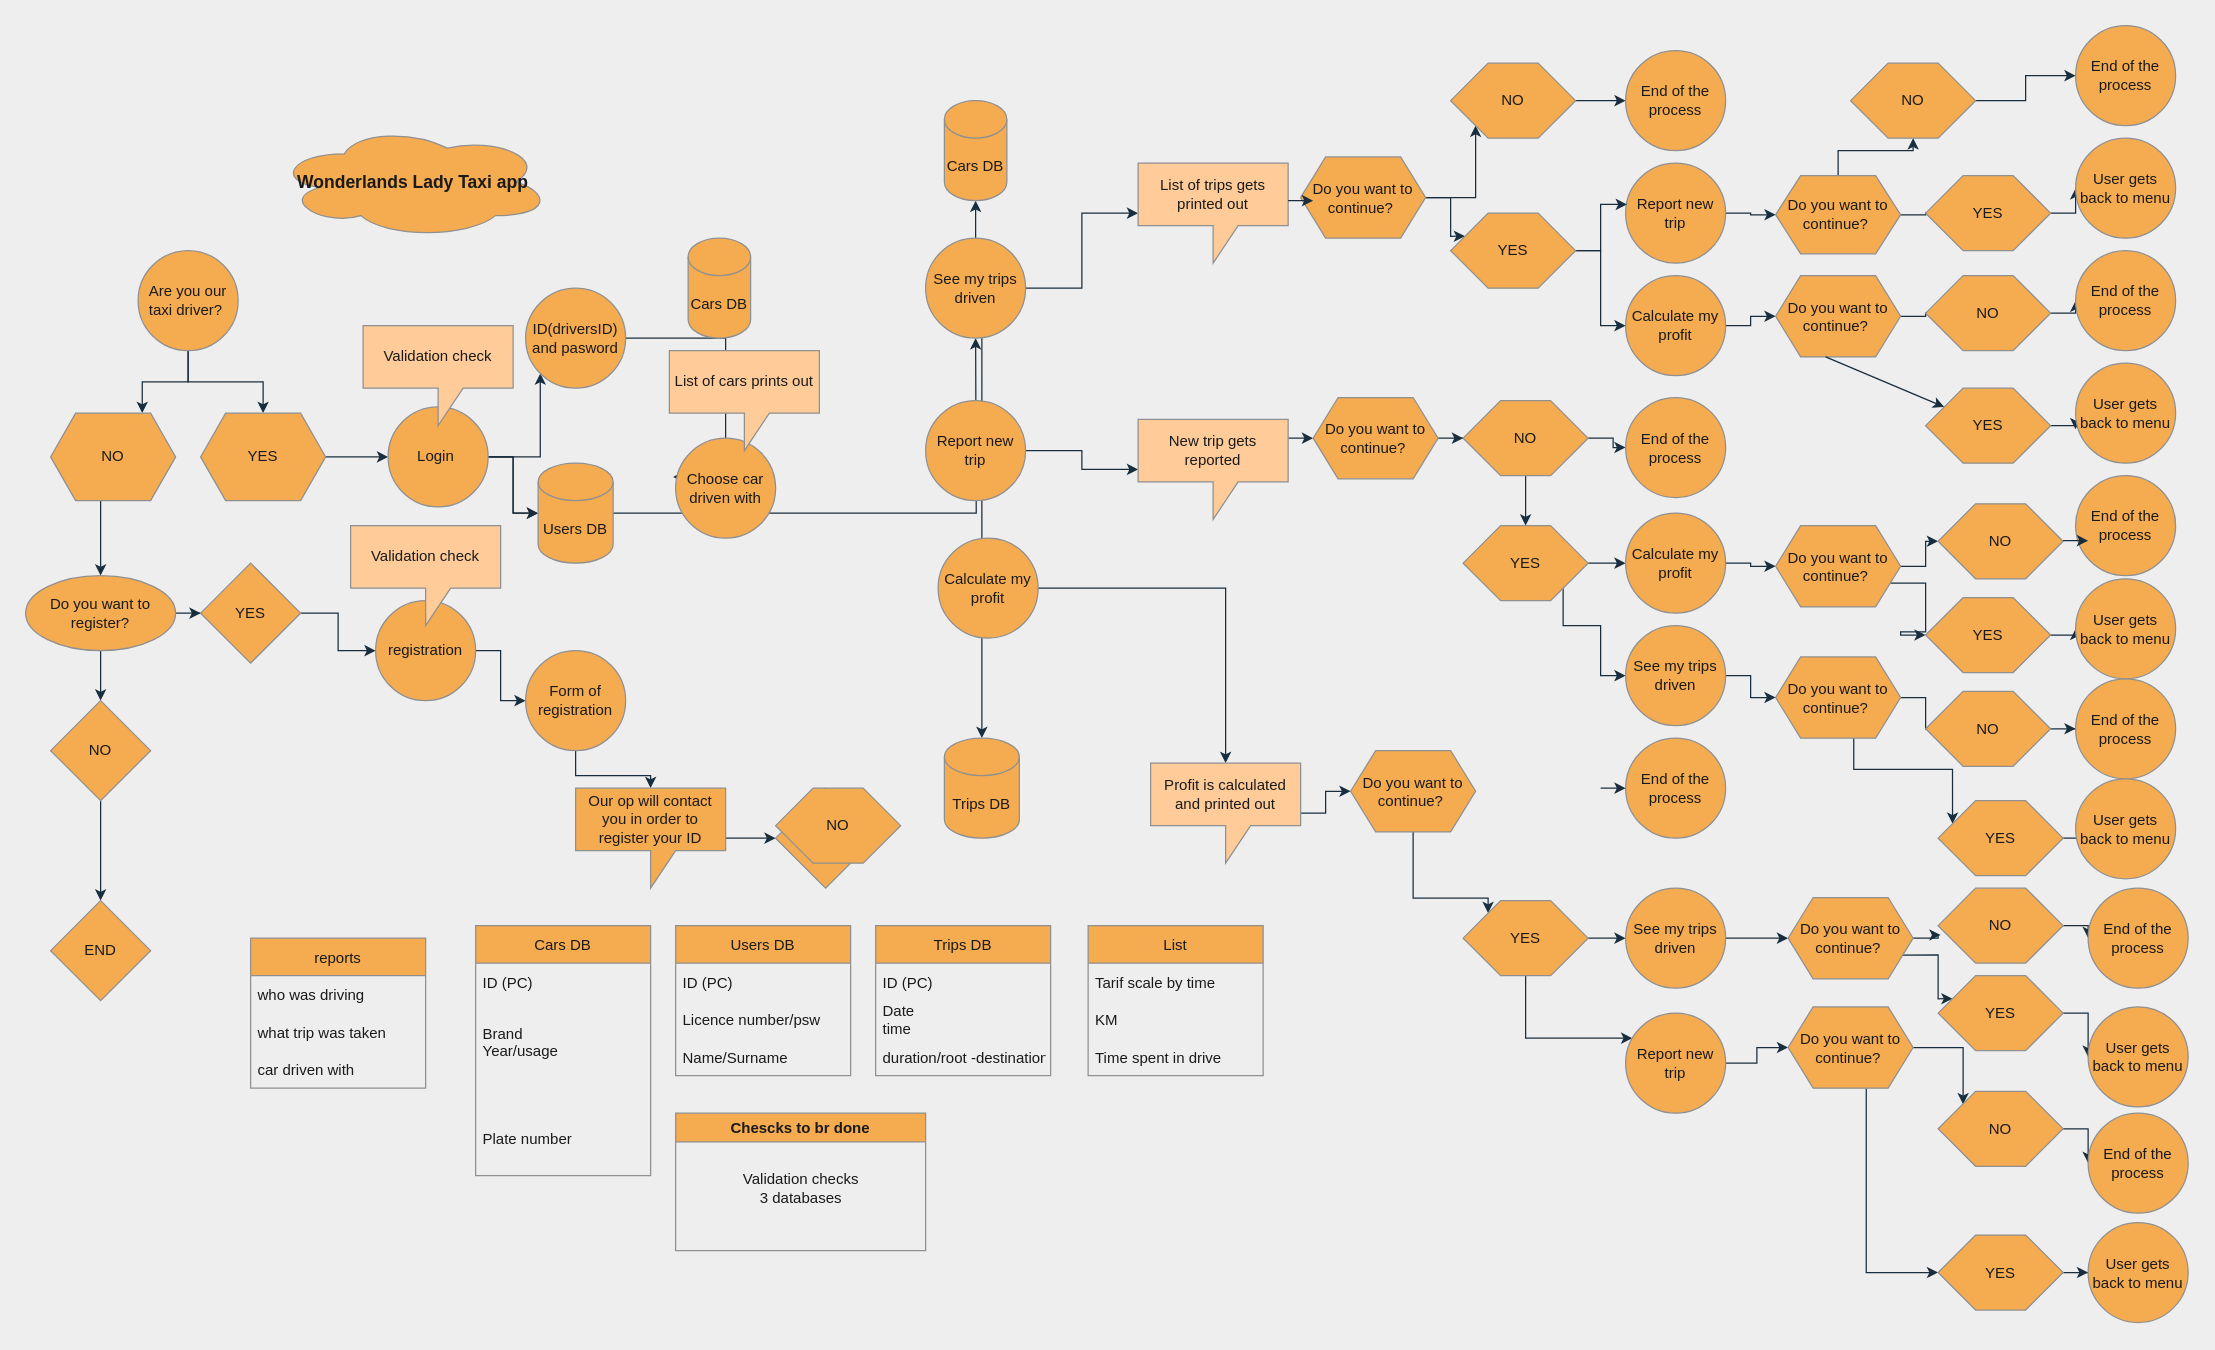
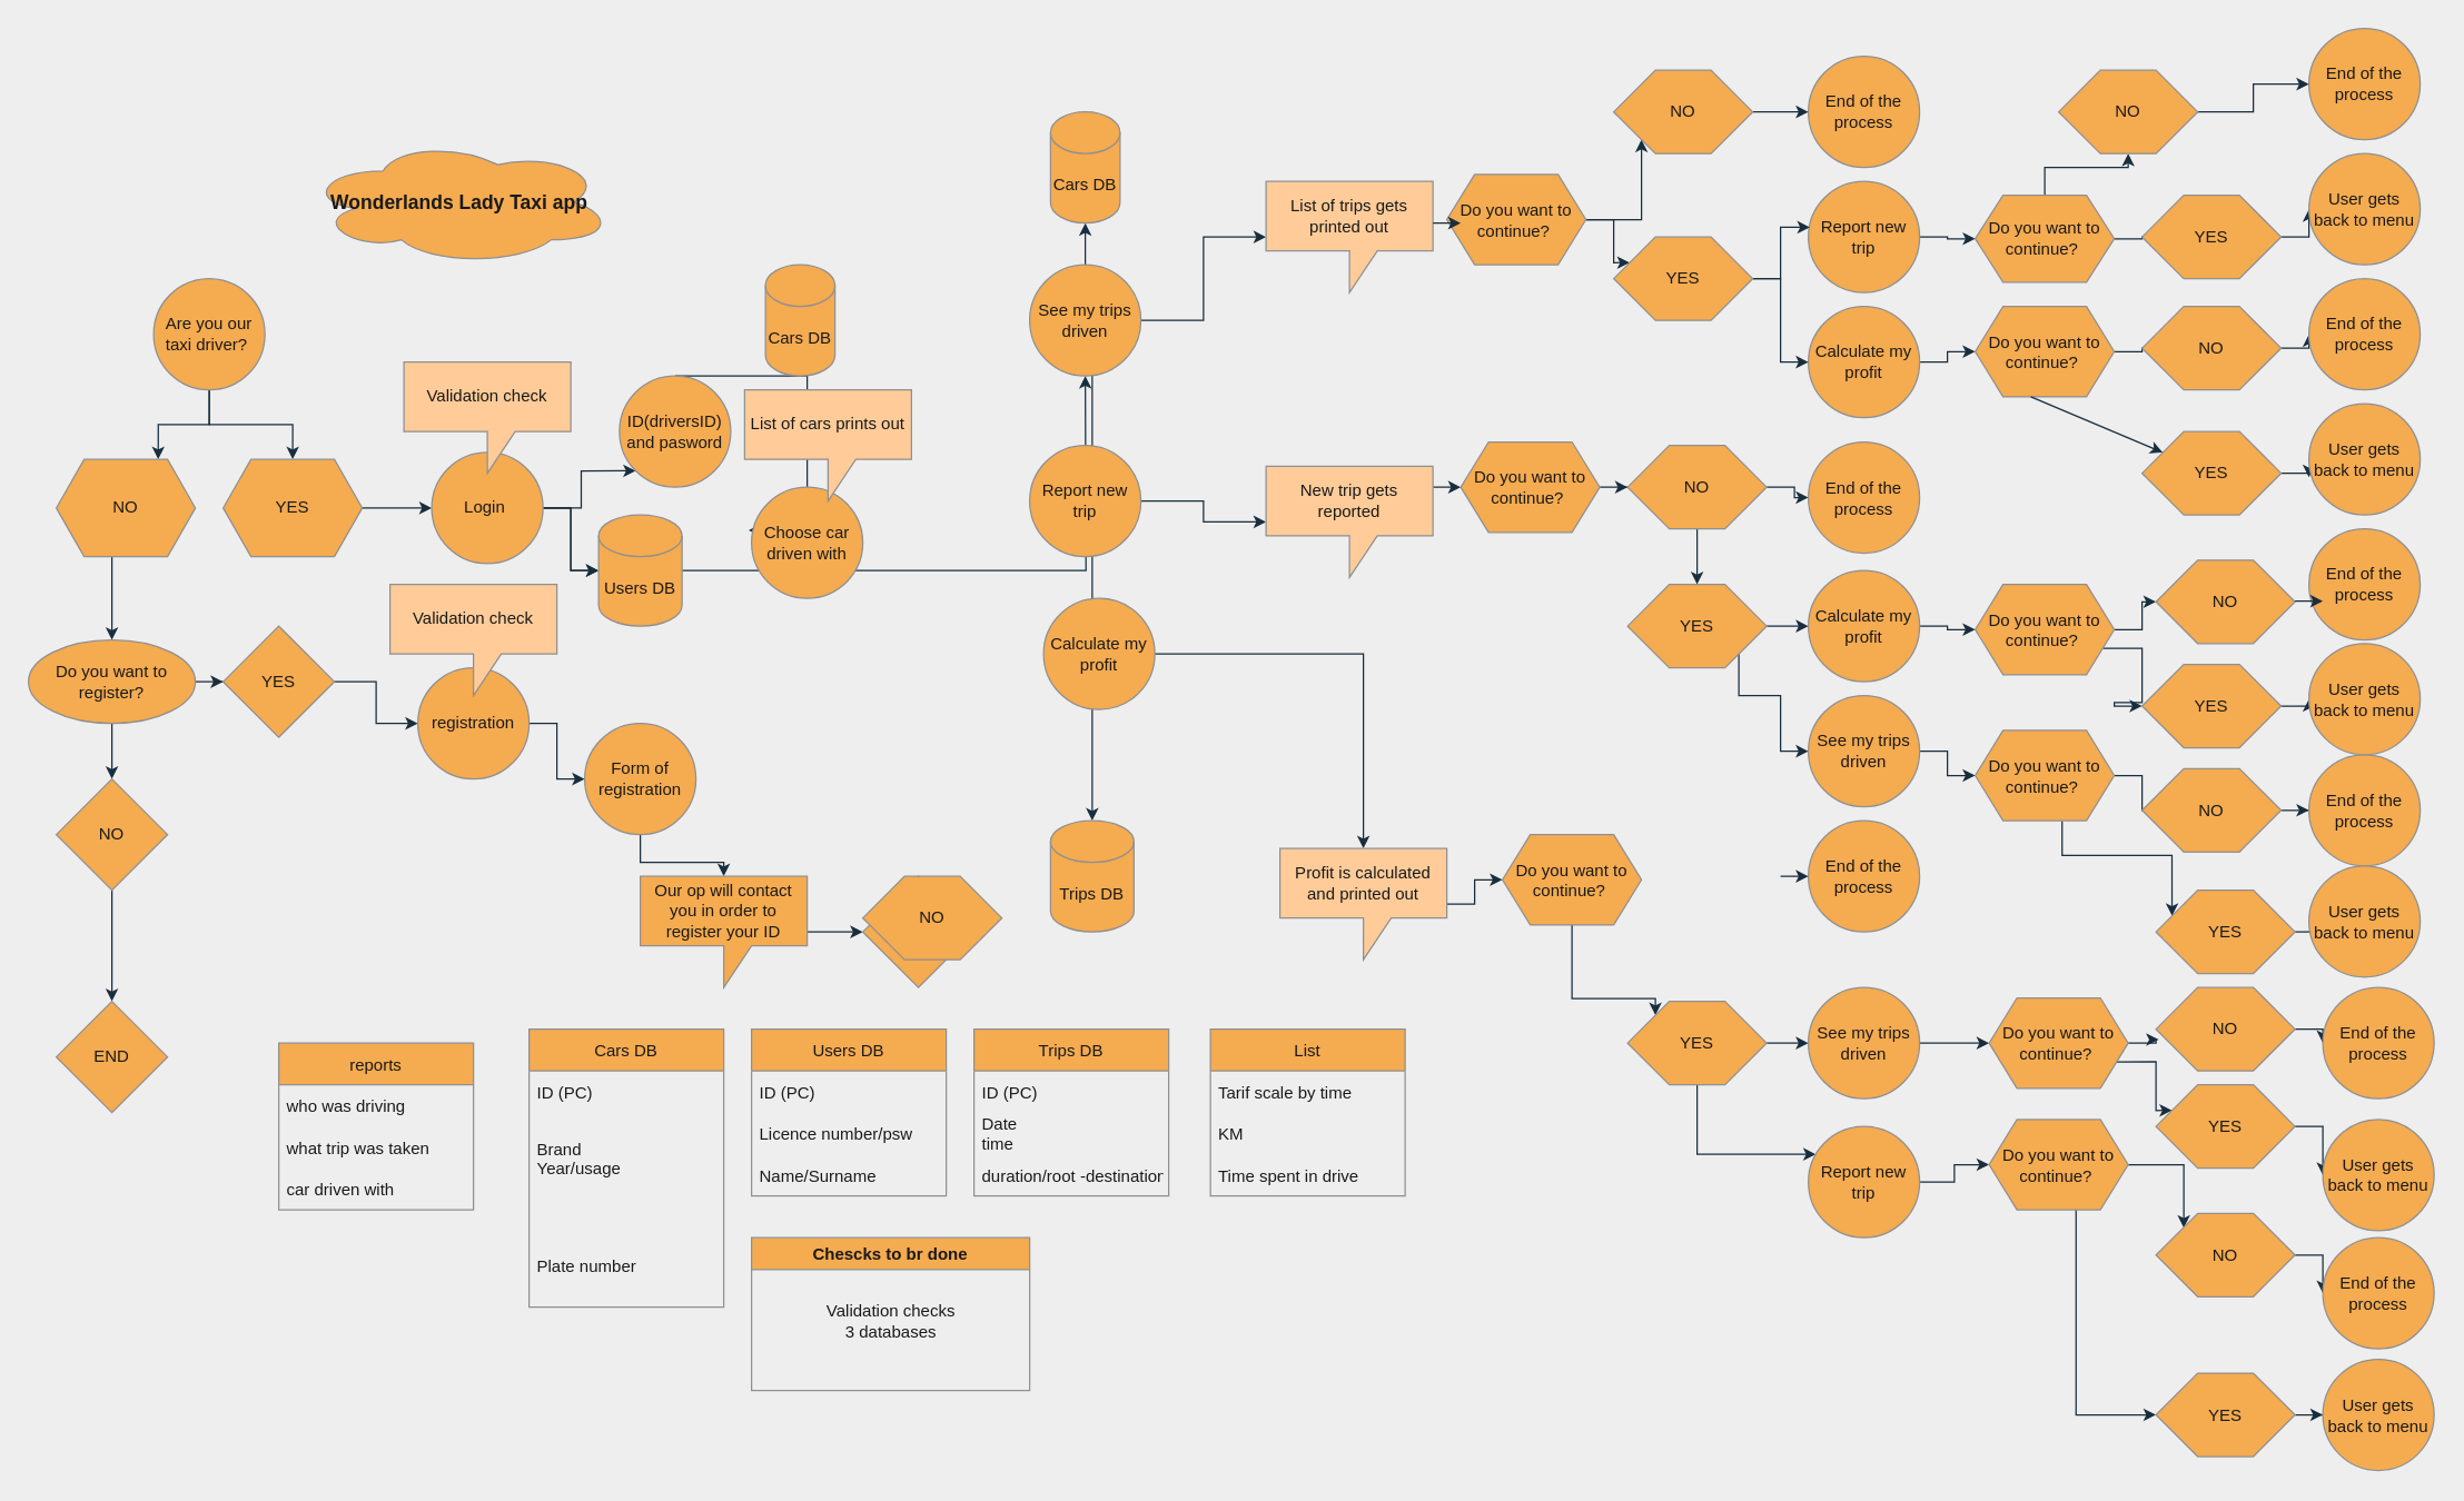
- <mxCell id="24" value="ID(driversID) and pasword" style="ellipse;whiteSpace=wrap;html=1;aspect=fixed;fillColor=#F5AB50;strokeColor=#909090;fontColor=#1A1A1A;" vertex="1" parent="1"><mxGeometry x="420" y="230" width="80" height="80" as="geometry" /></mxCell>
+ <mxCell id="24" value="ID(driversID) and pasword" style="ellipse;whiteSpace=wrap;html=1;aspect=fixed;fillColor=#F5AB50;strokeColor=#909090;fontColor=#1A1A1A;" vertex="1" parent="1"><mxGeometry x="445" y="270" width="80" height="80" as="geometry" /></mxCell>
